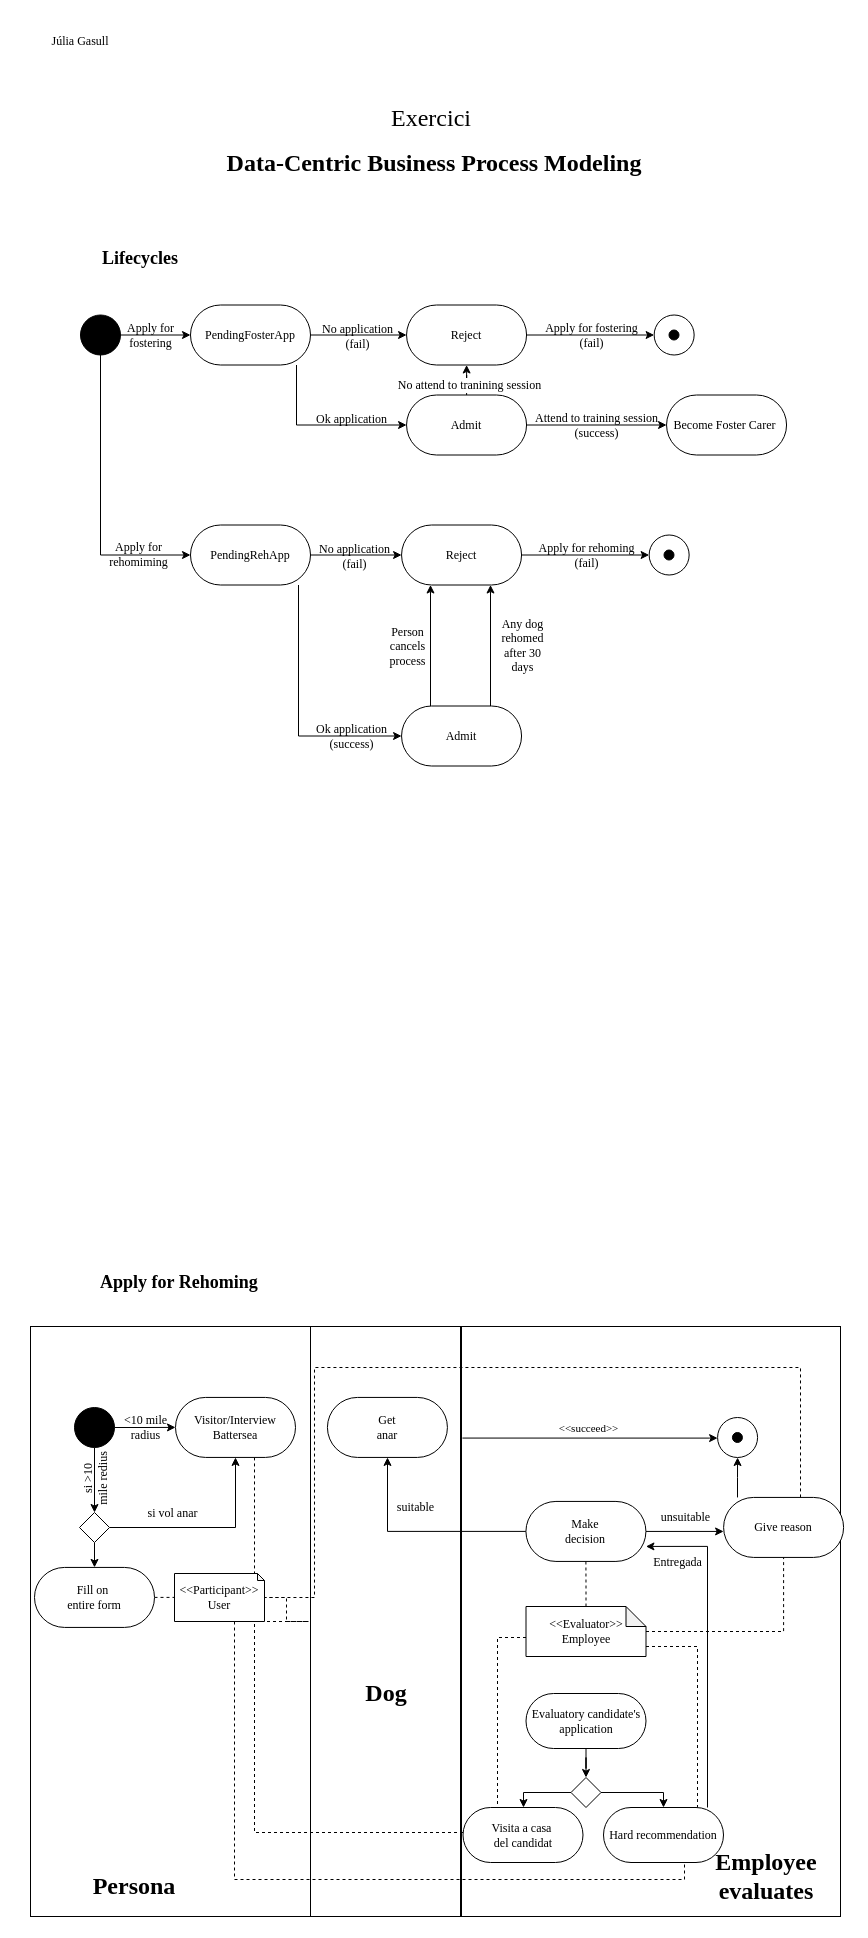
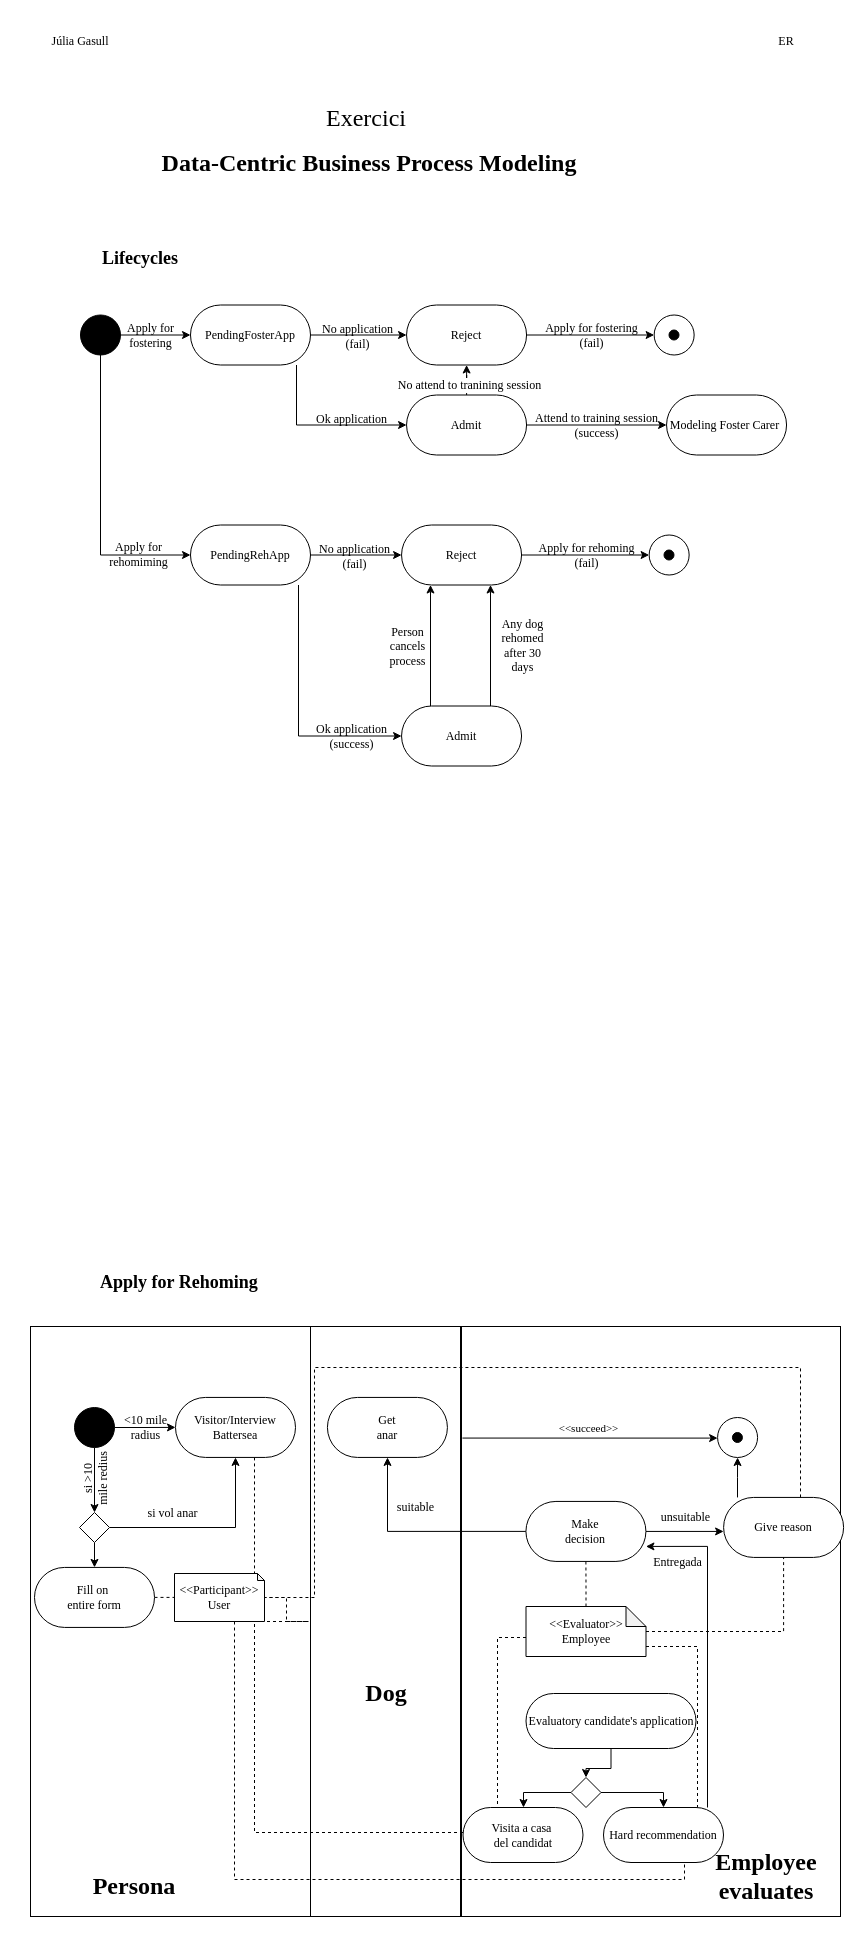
+ <mxCell id="7" value="ER" style="text;html=1;strokeColor=none;fillColor=none;align=center;verticalAlign=middle;whiteSpace=wrap;rounded=0;fontFamily=Karla;" vertex="1" parent="1"><mxGeometry x="726" y="20.5" width="120" height="41" as="geometry" /></mxCell>
- <mxCell id="5" value="&lt;h1&gt;&lt;span style=&quot;font-weight: normal&quot;&gt;Exercici&lt;/span&gt;&amp;nbsp;&lt;/h1&gt;&lt;h1&gt;Data-Centric Business Process Modeling&lt;/h1&gt;" style="text;html=1;strokeColor=none;fillColor=none;align=center;verticalAlign=middle;whiteSpace=wrap;rounded=0;fontFamily=Rubik;" vertex="1" parent="1"><mxGeometry x="69" y="100" width="730" height="80" as="geometry" /></mxCell>
+ <mxCell id="5" value="&lt;h1&gt;&lt;span style=&quot;font-weight: normal&quot;&gt;Exercici&lt;/span&gt;&amp;nbsp;&lt;/h1&gt;&lt;h1&gt;Data-Centric Business Process Modeling&lt;/h1&gt;" style="text;html=1;strokeColor=none;fillColor=none;align=center;verticalAlign=middle;whiteSpace=wrap;rounded=0;fontFamily=Rubik;" vertex="1" parent="1"><mxGeometry x="4" y="100" width="730" height="80" as="geometry" /></mxCell>
- <mxCell id="27" value="&lt;div style=&quot;text-align: center&quot;&gt;&lt;span&gt;Become Foster Carer&amp;nbsp;&lt;/span&gt;&lt;/div&gt;" style="rounded=1;whiteSpace=wrap;html=1;fillColor=#FFFFFF;fontFamily=Rubik;align=center;arcSize=50;" vertex="1" parent="1"><mxGeometry x="666.059" y="394.5" width="120" height="60" as="geometry" /></mxCell>
+ <mxCell id="27" value="&lt;div style=&quot;text-align: center&quot;&gt;&lt;span&gt;Modeling Foster Carer&amp;nbsp;&lt;/span&gt;&lt;/div&gt;" style="rounded=1;whiteSpace=wrap;html=1;fillColor=#FFFFFF;fontFamily=Rubik;align=center;arcSize=50;" vertex="1" parent="1"><mxGeometry x="666.059" y="394.5" width="120" height="60" as="geometry" /></mxCell>
- <mxCell id="79" value="&lt;div style=&quot;text-align: center&quot;&gt;Evaluatory candidate's application&lt;/div&gt;" style="rounded=1;whiteSpace=wrap;html=1;fillColor=#FFFFFF;fontFamily=Rubik;align=center;arcSize=50;" vertex="1" parent="1"><mxGeometry x="525.5" y="1693" width="120" height="55" as="geometry" /></mxCell>
+ <mxCell id="79" value="&lt;div style=&quot;text-align: center&quot;&gt;Evaluatory candidate's application&lt;/div&gt;" style="rounded=1;whiteSpace=wrap;html=1;fillColor=#FFFFFF;fontFamily=Rubik;align=center;arcSize=50;" vertex="1" parent="1"><mxGeometry x="525.5" y="1693" width="170" height="55" as="geometry" /></mxCell>
